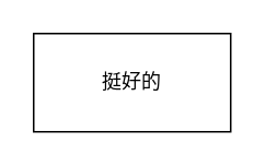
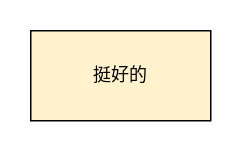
- <mxCell id="2" value="挺好的" style="rounded=0;whiteSpace=wrap;html=1;" vertex="1" parent="1"><mxGeometry x="20" y="20" width="120" height="60" as="geometry" /></mxCell>
+ <mxCell id="2" value="挺好的" style="rounded=0;whiteSpace=wrap;html=1;fillColor=#fff2cc;" vertex="1" parent="1"><mxGeometry x="20" y="20" width="120" height="60" as="geometry" /></mxCell>
